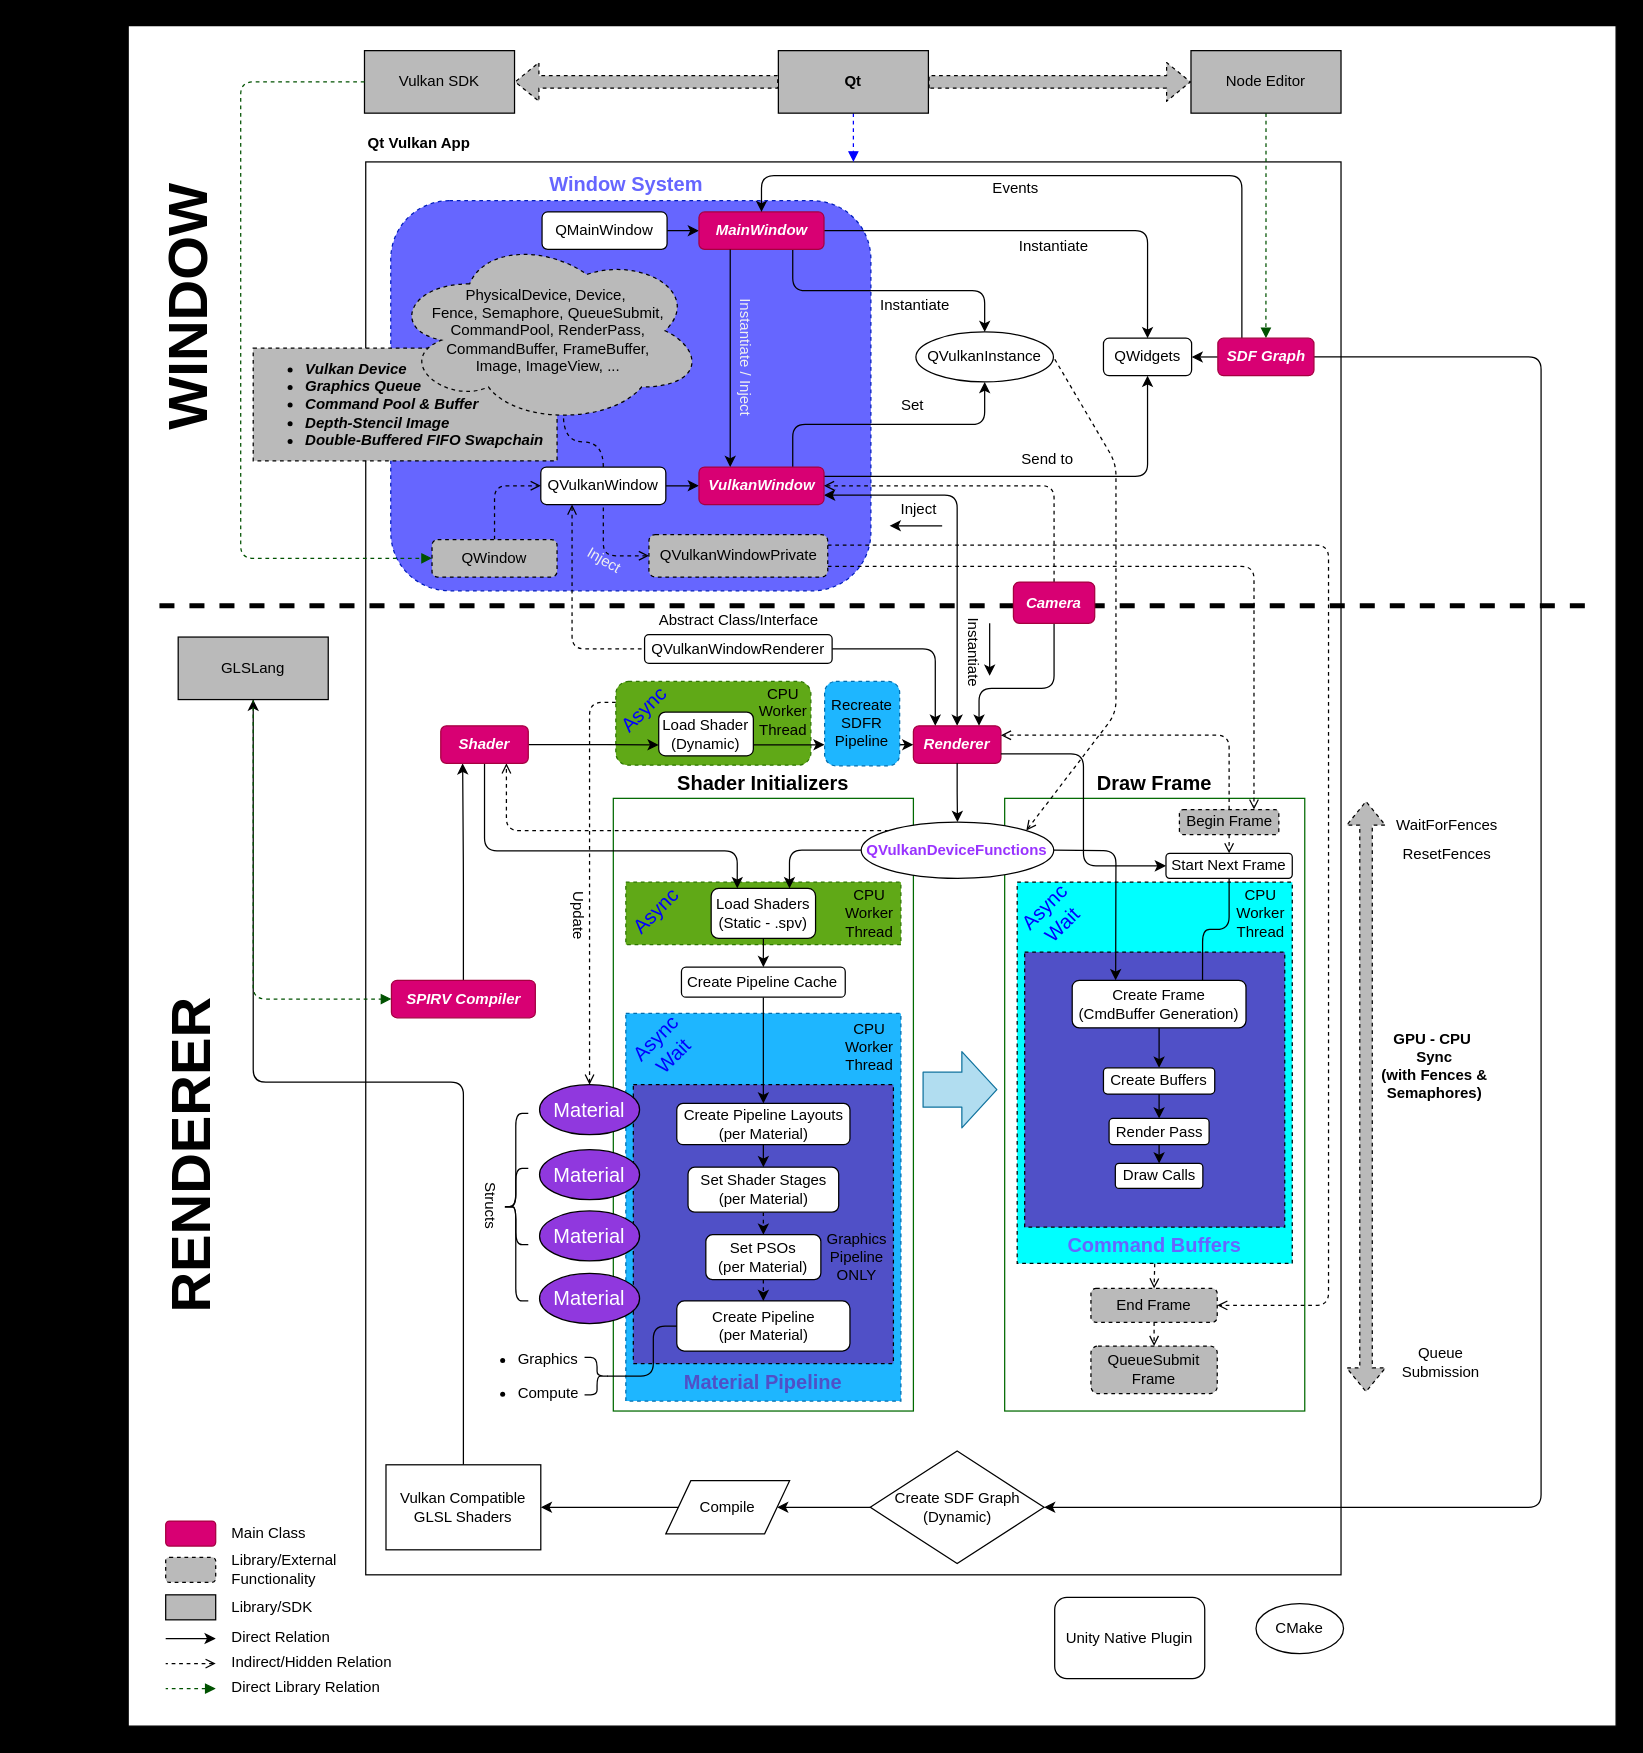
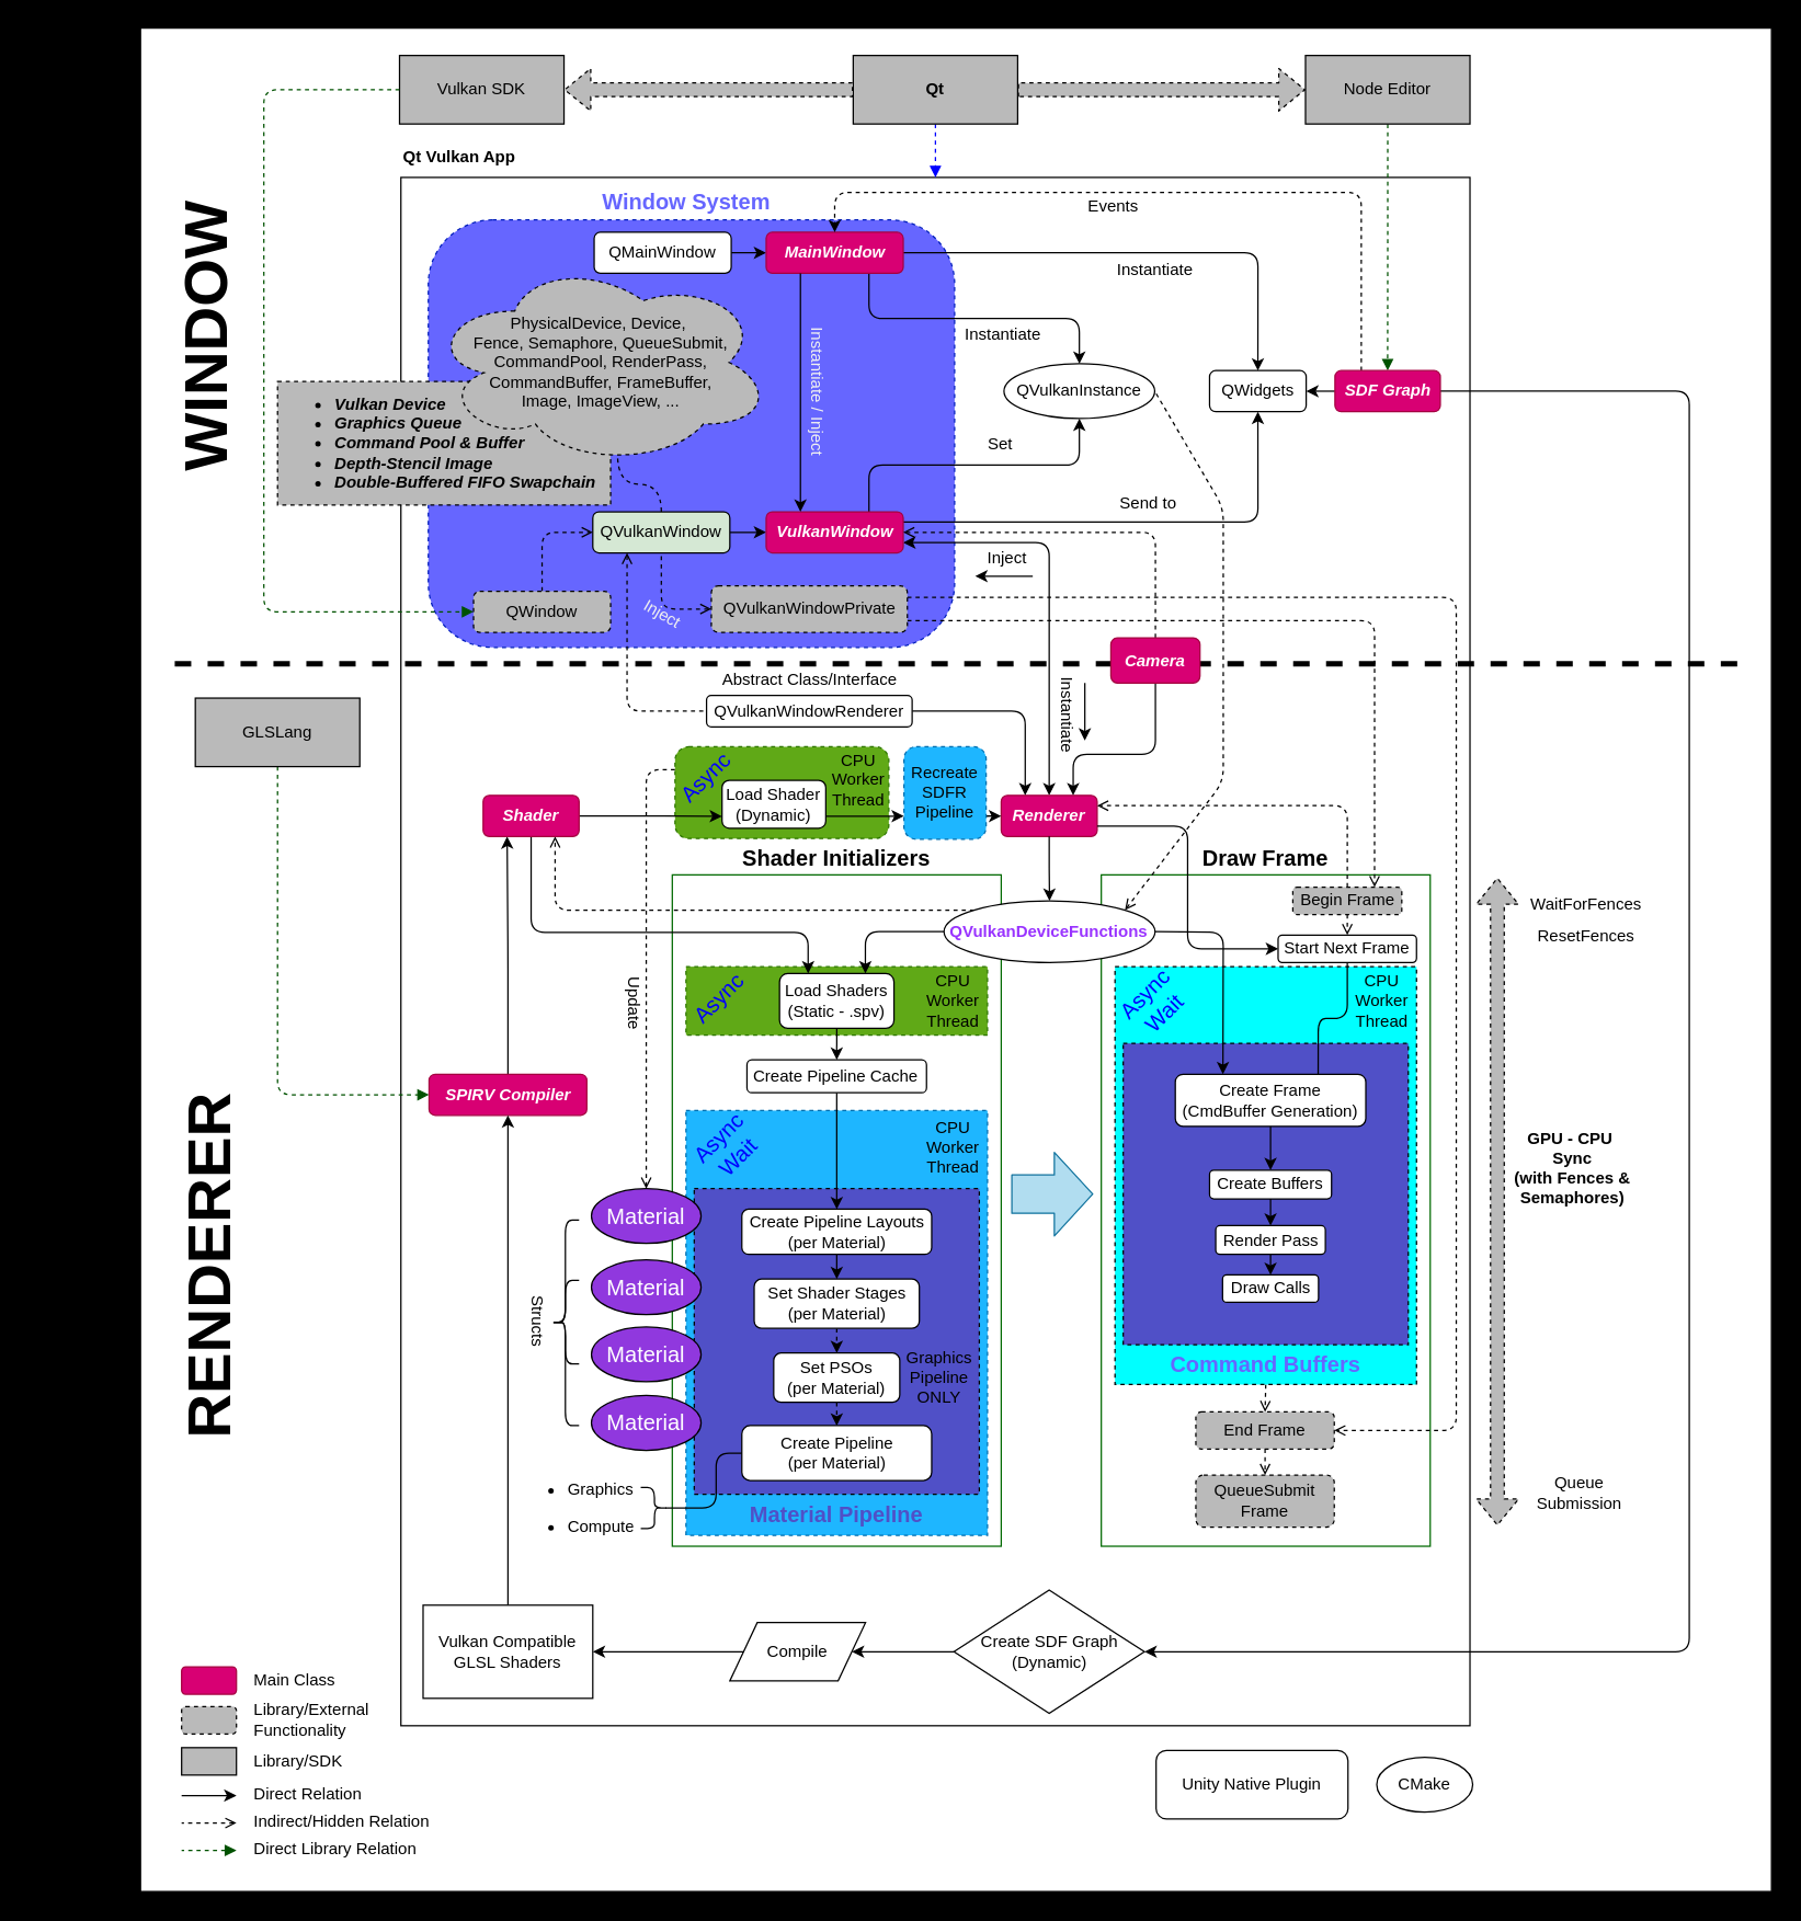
- <mxCell id="139" style="edgeStyle=orthogonalEdgeStyle;rounded=1;orthogonalLoop=1;jettySize=auto;html=1;exitX=0.25;exitY=0;exitDx=0;exitDy=0;entryX=0.5;entryY=0;entryDx=0;entryDy=0;dashed=0;" edge="1" parent="1" source="140" target="22"><mxGeometry relative="1" as="geometry"><Array as="points"><mxPoint x="993" y="140" /><mxPoint x="609" y="140" /></Array></mxGeometry></mxCell>
+ <mxCell id="139" style="edgeStyle=orthogonalEdgeStyle;rounded=1;orthogonalLoop=1;jettySize=auto;html=1;exitX=0.25;exitY=0;exitDx=0;exitDy=0;entryX=0.5;entryY=0;entryDx=0;entryDy=0;dashed=1;" edge="1" parent="1" source="140" target="22"><mxGeometry relative="1" as="geometry"><Array as="points"><mxPoint x="993" y="140" /><mxPoint x="609" y="140" /></Array></mxGeometry></mxCell>
- <mxCell id="50" value="QVulkanWindow" style="rounded=1;whiteSpace=wrap;html=1;" vertex="1" parent="1"><mxGeometry x="432" y="373" width="100" height="30" as="geometry" /></mxCell>
+ <mxCell id="50" value="QVulkanWindow" style="rounded=1;whiteSpace=wrap;html=1;fillColor=#d5e8d4;" vertex="1" parent="1"><mxGeometry x="432" y="373" width="100" height="30" as="geometry" /></mxCell>
- <mxCell id="37" style="edgeStyle=orthogonalEdgeStyle;rounded=1;orthogonalLoop=1;jettySize=auto;html=1;exitX=0.5;exitY=0;exitDx=0;exitDy=0;" edge="1" parent="1" source="38" target="147"><mxGeometry x="140" y="48" as="geometry" /></mxCell>
+ <mxCell id="37" style="edgeStyle=orthogonalEdgeStyle;rounded=1;orthogonalLoop=1;jettySize=auto;html=1;entryX=0.5;entryY=1;entryDx=0;entryDy=0;exitX=0.5;exitY=0;exitDx=0;exitDy=0;" edge="1" parent="1" source="38" target="36"><mxGeometry x="140" y="48" as="geometry" /></mxCell>
- <mxCell id="13" value="Unity Native Plugin" style="rounded=1;whiteSpace=wrap;html=1;" vertex="1" parent="1"><mxGeometry x="843" y="1277" width="120" height="65" as="geometry" /></mxCell>
+ <mxCell id="13" value="Unity Native Plugin" style="rounded=1;whiteSpace=wrap;html=1;" vertex="1" parent="1"><mxGeometry x="843" y="1277" width="140" height="50" as="geometry" /></mxCell>
